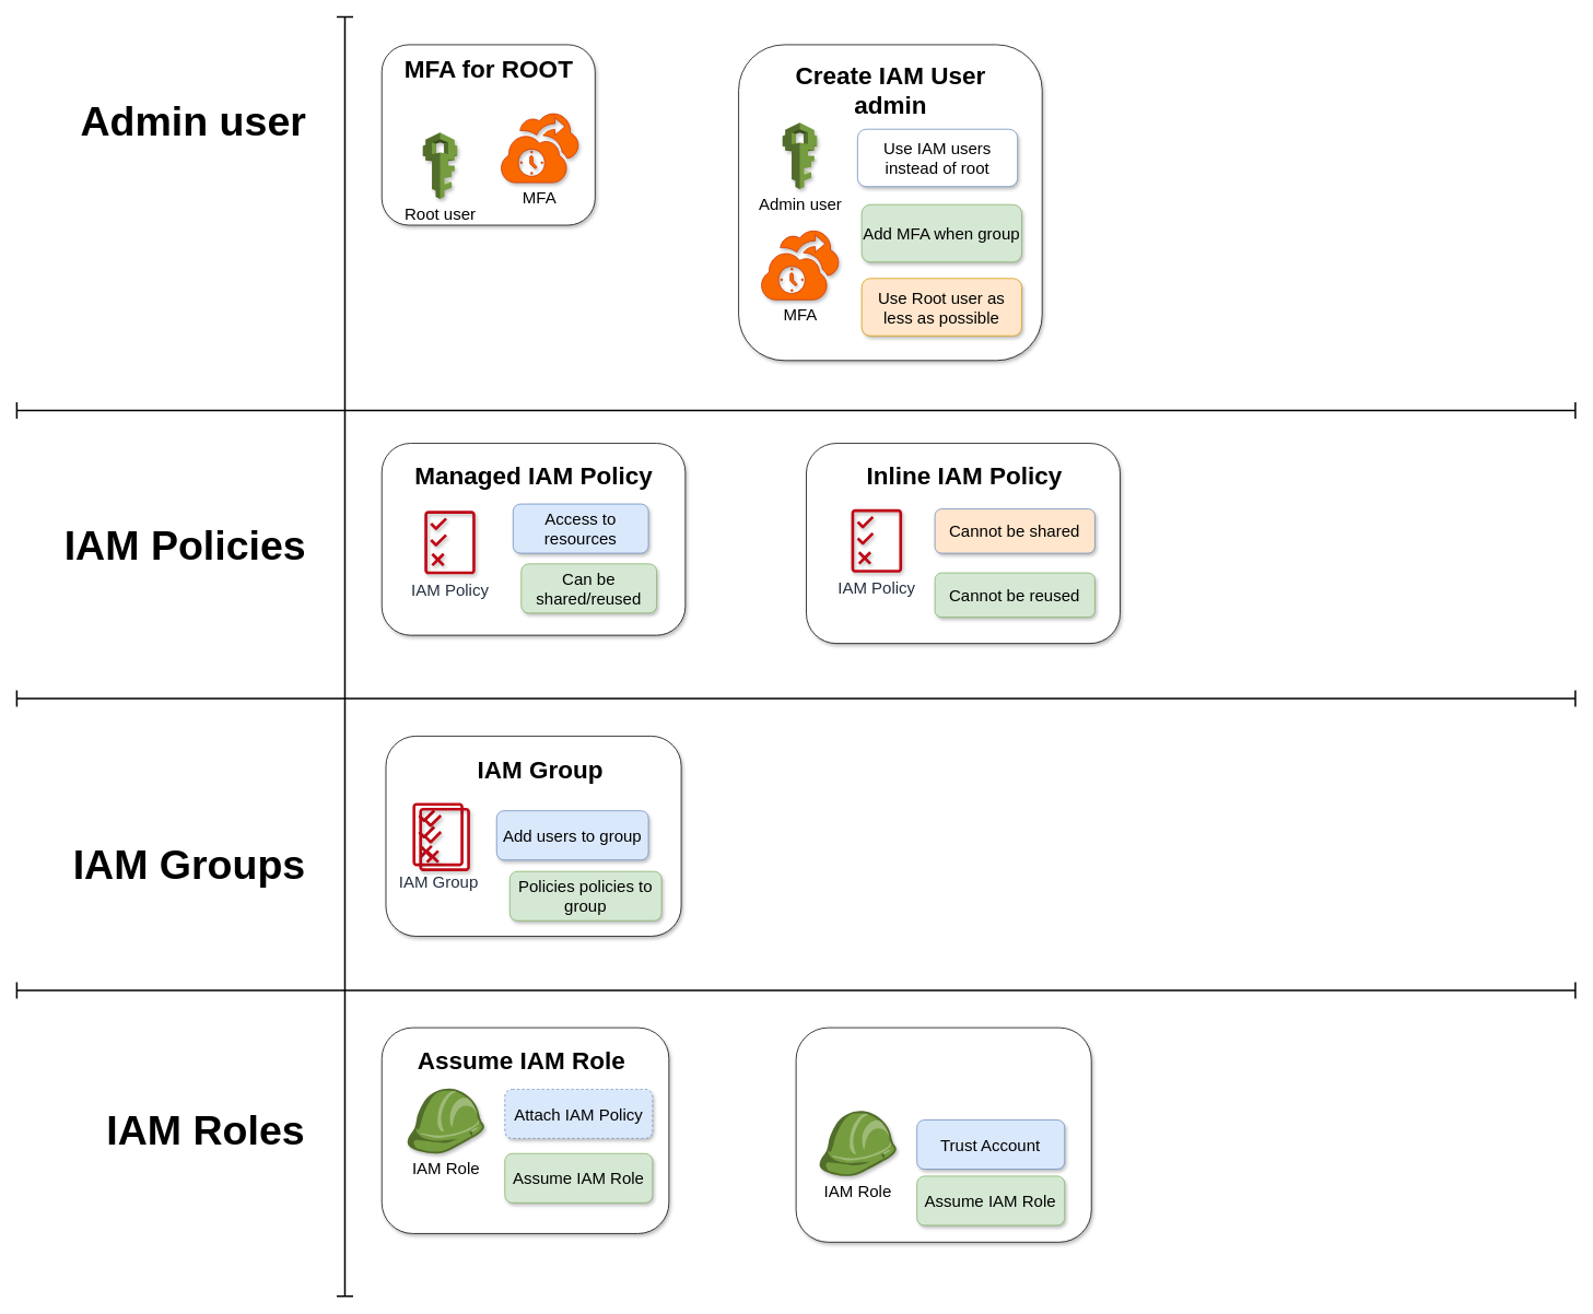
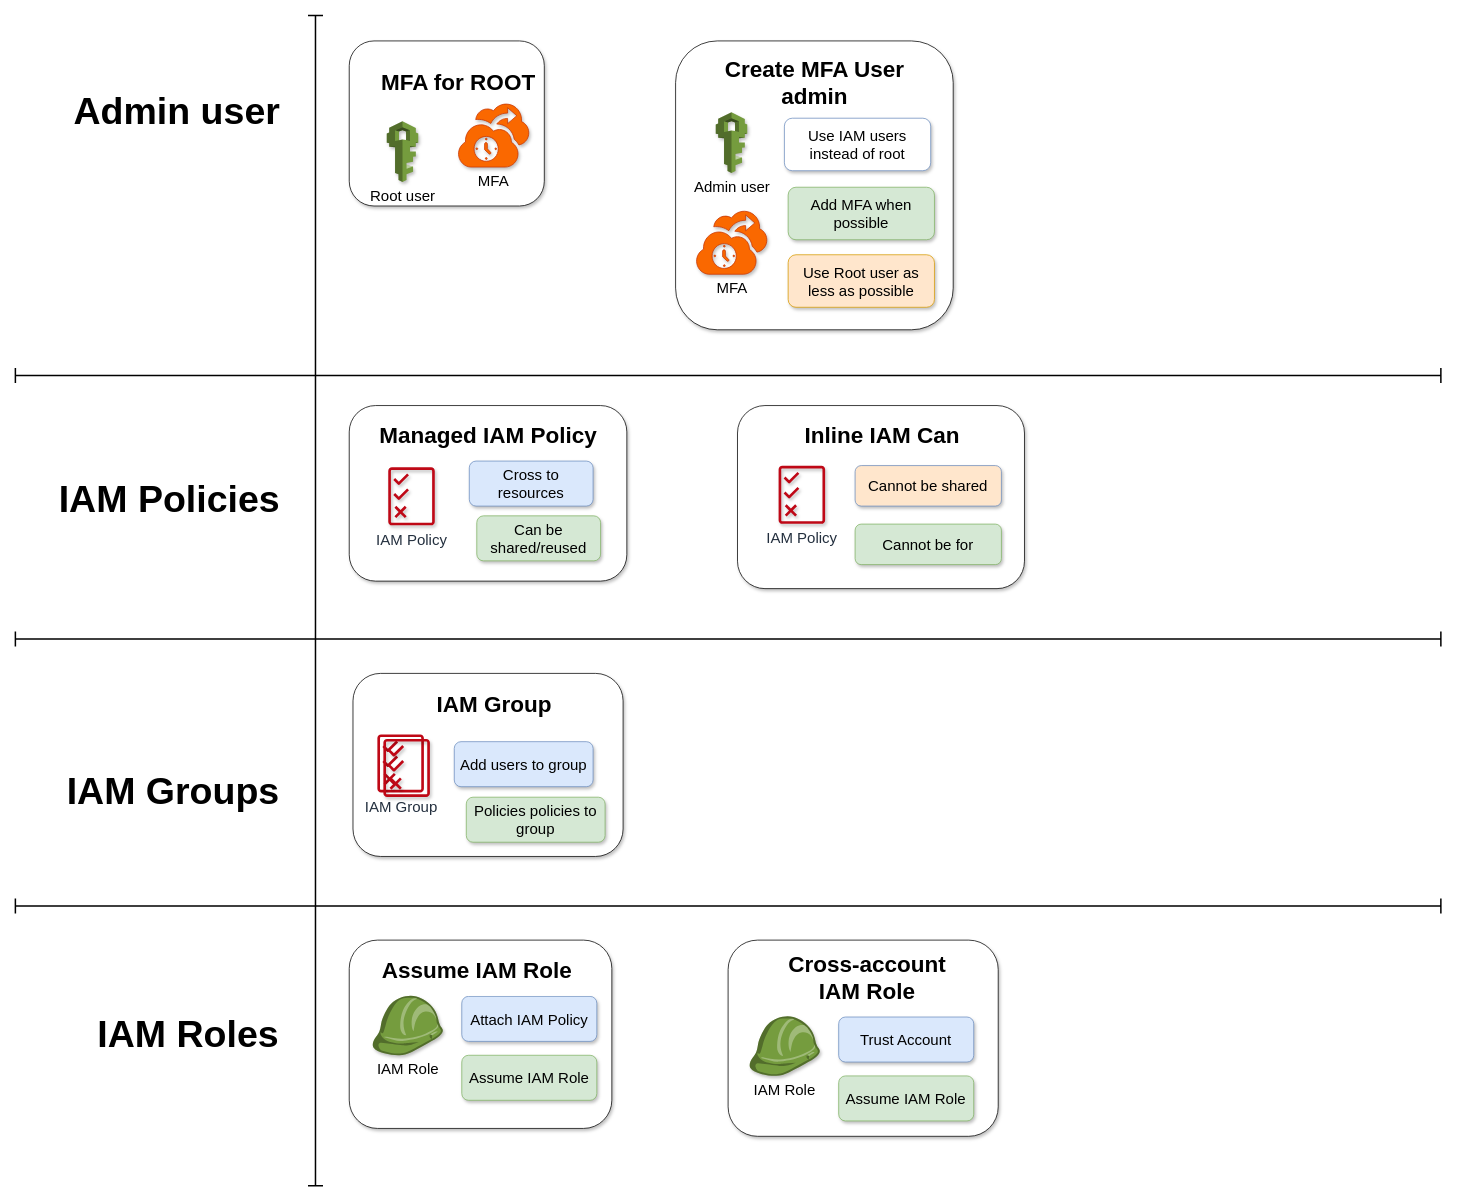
- <mxCell id="7" value="MFA for ROOT" style="text;html=1;align=center;verticalAlign=middle;resizable=0;points=[];autosize=1;strokeColor=none;fillColor=none;fontSize=30;fontStyle=1" parent="1" vertex="1"><mxGeometry x="485" y="64" width="220" height="40" as="geometry" /></mxCell>
+ <mxCell id="7" value="MFA for ROOT" style="text;html=1;align=center;verticalAlign=middle;resizable=0;points=[];autosize=1;strokeColor=none;fillColor=none;fontSize=30;fontStyle=1" parent="1" vertex="1"><mxGeometry x="500" y="89" width="220" height="40" as="geometry" /></mxCell>
- <mxCell id="8" value="Create IAM User&lt;br&gt;admin" style="text;html=1;align=center;verticalAlign=middle;resizable=0;points=[];autosize=1;strokeColor=none;fillColor=none;fontSize=30;fontStyle=1" parent="1" vertex="1"><mxGeometry x="960" y="69" width="250" height="80" as="geometry" /></mxCell>
+ <mxCell id="8" value="Create MFA User&lt;br&gt;admin" style="text;html=1;align=center;verticalAlign=middle;resizable=0;points=[];autosize=1;strokeColor=none;fillColor=none;fontSize=30;fontStyle=1" parent="1" vertex="1"><mxGeometry x="960" y="69" width="250" height="80" as="geometry" /></mxCell>
- <mxCell id="30" value="Add MFA when group" style="rounded=1;whiteSpace=wrap;html=1;fontSize=20;fillColor=#d5e8d4;strokeColor=#82b366;shadow=1;" parent="1" vertex="1"><mxGeometry x="1050" y="249" width="195" height="70" as="geometry" /></mxCell>
+ <mxCell id="30" value="Add MFA when possible" style="rounded=1;whiteSpace=wrap;html=1;fontSize=20;fillColor=#d5e8d4;strokeColor=#82b366;shadow=1;" parent="1" vertex="1"><mxGeometry x="1050" y="249" width="195" height="70" as="geometry" /></mxCell>
- <mxCell id="15" value="Inline IAM Policy" style="text;html=1;align=center;verticalAlign=middle;resizable=0;points=[];autosize=1;strokeColor=none;fillColor=none;fontSize=30;fontStyle=1" parent="1" vertex="1"><mxGeometry x="1050" y="560" width="250" height="40" as="geometry" /></mxCell>
+ <mxCell id="15" value="Inline IAM Can" style="text;html=1;align=center;verticalAlign=middle;resizable=0;points=[];autosize=1;strokeColor=none;fillColor=none;fontSize=30;fontStyle=1" parent="1" vertex="1"><mxGeometry x="1050" y="560" width="250" height="40" as="geometry" /></mxCell>
- <mxCell id="14" value="Access to resources" style="rounded=1;whiteSpace=wrap;html=1;fontSize=20;fillColor=#dae8fc;strokeColor=#6c8ebf;shadow=1;" parent="1" vertex="1"><mxGeometry x="625" y="614" width="165" height="60" as="geometry" /></mxCell>
+ <mxCell id="14" value="Cross to resources" style="rounded=1;whiteSpace=wrap;html=1;fontSize=20;fillColor=#dae8fc;strokeColor=#6c8ebf;shadow=1;" parent="1" vertex="1"><mxGeometry x="625" y="614" width="165" height="60" as="geometry" /></mxCell>
- <mxCell id="35" value="Cannot be reused" style="rounded=1;whiteSpace=wrap;html=1;fontSize=20;fillColor=#d5e8d4;strokeColor=#82b366;shadow=1;" parent="1" vertex="1"><mxGeometry x="1139.25" y="698" width="195" height="54" as="geometry" /></mxCell>
+ <mxCell id="35" value="Cannot be for" style="rounded=1;whiteSpace=wrap;html=1;fontSize=20;fillColor=#d5e8d4;strokeColor=#82b366;shadow=1;" parent="1" vertex="1"><mxGeometry x="1139.25" y="698" width="195" height="54" as="geometry" /></mxCell>
+ <mxCell id="44" value="Cross-account&lt;br&gt;IAM Role" style="text;html=1;align=center;verticalAlign=middle;resizable=0;points=[];autosize=1;strokeColor=none;fillColor=none;fontSize=30;fontStyle=1" parent="1" vertex="1"><mxGeometry x="1040" y="1263" width="230" height="80" as="geometry" /></mxCell>
- <mxCell id="25" value="Attach IAM Policy" style="rounded=1;whiteSpace=wrap;html=1;fontSize=20;fillColor=#dae8fc;strokeColor=#6c8ebf;shadow=1;dashed=1;" parent="1" vertex="1"><mxGeometry x="615" y="1327.5" width="180" height="60" as="geometry" /></mxCell>
+ <mxCell id="25" value="Attach IAM Policy" style="rounded=1;whiteSpace=wrap;html=1;fontSize=20;fillColor=#dae8fc;strokeColor=#6c8ebf;shadow=1;" parent="1" vertex="1"><mxGeometry x="615" y="1327.5" width="180" height="60" as="geometry" /></mxCell>
- <mxCell id="45" value="Trust Account" style="rounded=1;whiteSpace=wrap;html=1;fontSize=20;fillColor=#dae8fc;strokeColor=#6c8ebf;shadow=1;" parent="1" vertex="1"><mxGeometry x="1117.38" y="1365" width="180" height="60" as="geometry" /></mxCell>
+ <mxCell id="45" value="Trust Account" style="rounded=1;whiteSpace=wrap;html=1;fontSize=20;fillColor=#dae8fc;strokeColor=#6c8ebf;shadow=1;" parent="1" vertex="1"><mxGeometry x="1117.38" y="1355" width="180" height="60" as="geometry" /></mxCell>
